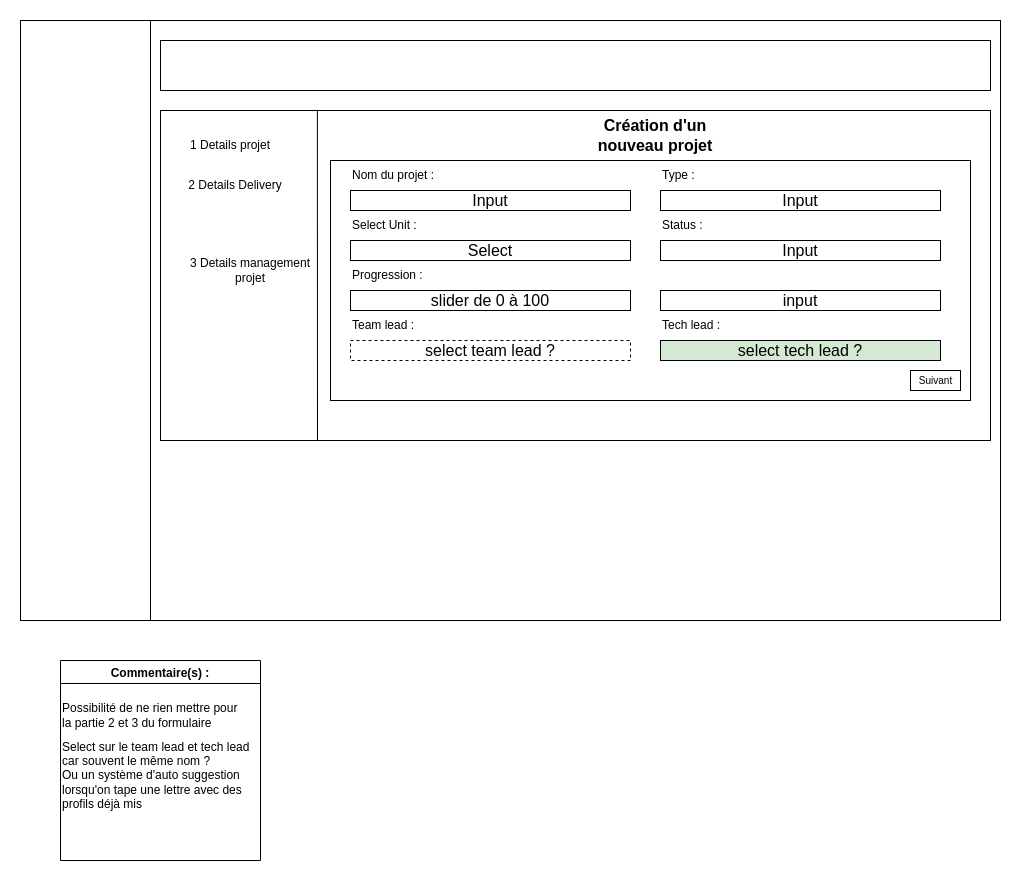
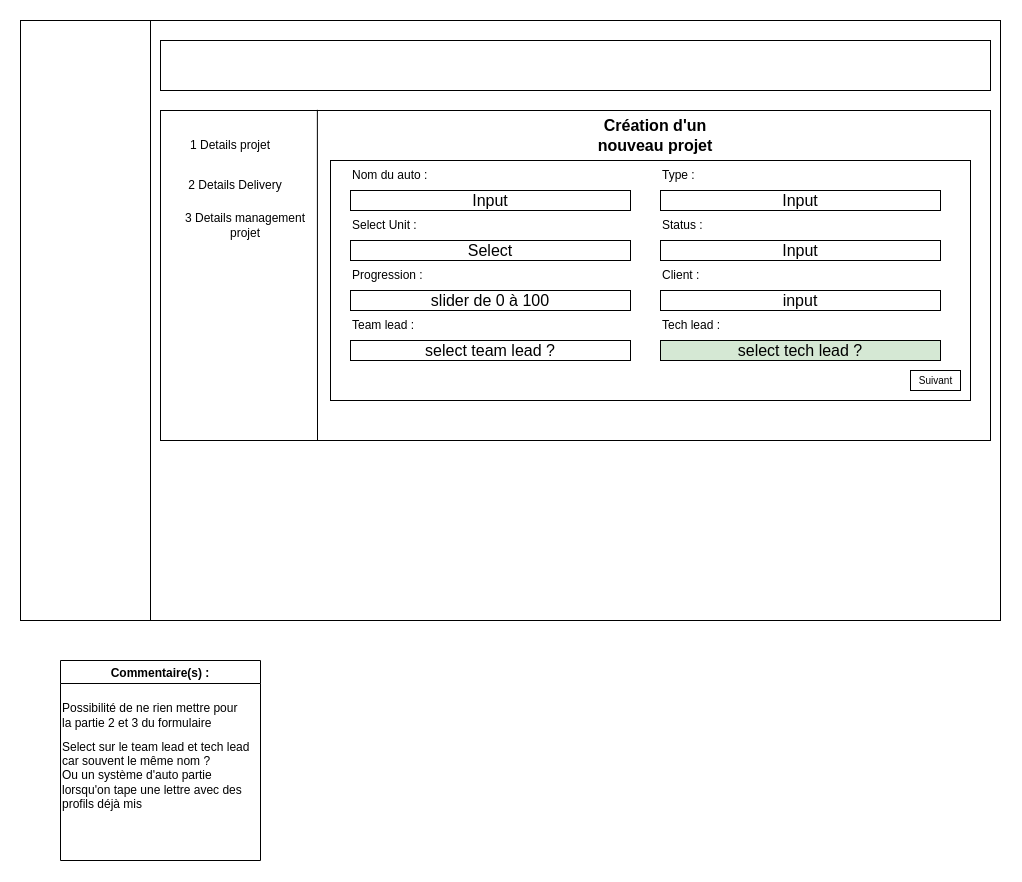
- <mxCell id="22" value="Nom du projet :" style="text;html=1;strokeColor=none;fillColor=none;align=left;verticalAlign=middle;whiteSpace=wrap;rounded=0;fontSize=12;" vertex="1" parent="1"><mxGeometry x="350" y="160" width="100" height="30" as="geometry" /></mxCell>
+ <mxCell id="22" value="Nom du auto :" style="text;html=1;strokeColor=none;fillColor=none;align=left;verticalAlign=middle;whiteSpace=wrap;rounded=0;fontSize=12;" vertex="1" parent="1"><mxGeometry x="350" y="160" width="100" height="30" as="geometry" /></mxCell>
- <mxCell id="9" value="3 Details management projet" style="text;html=1;strokeColor=none;fillColor=none;align=center;verticalAlign=middle;whiteSpace=wrap;rounded=0;" vertex="1" parent="1"><mxGeometry x="185" y="255" width="130" height="30" as="geometry" /></mxCell>
+ <mxCell id="9" value="3 Details management projet" style="text;html=1;strokeColor=none;fillColor=none;align=center;verticalAlign=middle;whiteSpace=wrap;rounded=0;" vertex="1" parent="1"><mxGeometry x="180" y="210" width="130" height="30" as="geometry" /></mxCell>
+ <mxCell id="30" value="Client :" style="text;html=1;strokeColor=none;fillColor=none;align=left;verticalAlign=middle;whiteSpace=wrap;rounded=0;fontSize=12;" vertex="1" parent="1"><mxGeometry x="660" y="260" width="90" height="30" as="geometry" /></mxCell>
- <mxCell id="18" value="select team lead ?" style="rounded=0;whiteSpace=wrap;html=1;fontSize=16;dashed=1;" vertex="1" parent="1"><mxGeometry x="350" y="340" width="280" height="20" as="geometry" /></mxCell>
+ <mxCell id="18" value="select team lead ?" style="rounded=0;whiteSpace=wrap;html=1;fontSize=16;" vertex="1" parent="1"><mxGeometry x="350" y="340" width="280" height="20" as="geometry" /></mxCell>
- <mxCell id="27" value="Select sur le team lead et tech lead car souvent le même nom ?&amp;nbsp;&lt;br&gt;Ou un système d'auto suggestion lorsqu'on tape une lettre avec des profils déjà mis" style="text;html=1;strokeColor=none;fillColor=none;align=left;verticalAlign=middle;whiteSpace=wrap;rounded=0;fontSize=12;" vertex="1" parent="25"><mxGeometry y="100" width="200" height="30" as="geometry" /></mxCell>
+ <mxCell id="27" value="Select sur le team lead et tech lead car souvent le même nom ?&amp;nbsp;&lt;br&gt;Ou un système d'auto partie lorsqu'on tape une lettre avec des profils déjà mis" style="text;html=1;strokeColor=none;fillColor=none;align=left;verticalAlign=middle;whiteSpace=wrap;rounded=0;fontSize=12;" vertex="1" parent="25"><mxGeometry y="100" width="200" height="30" as="geometry" /></mxCell>
